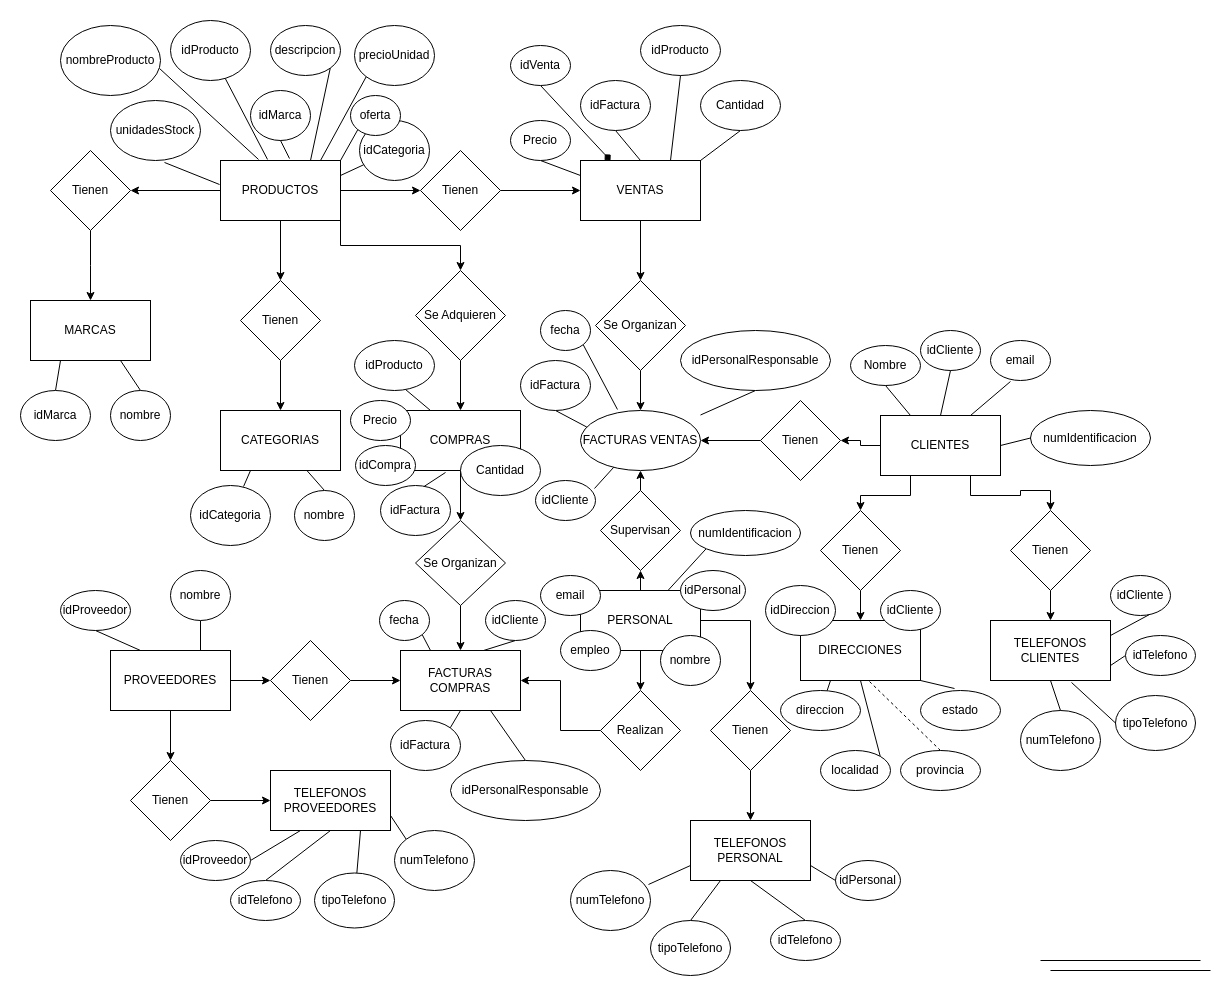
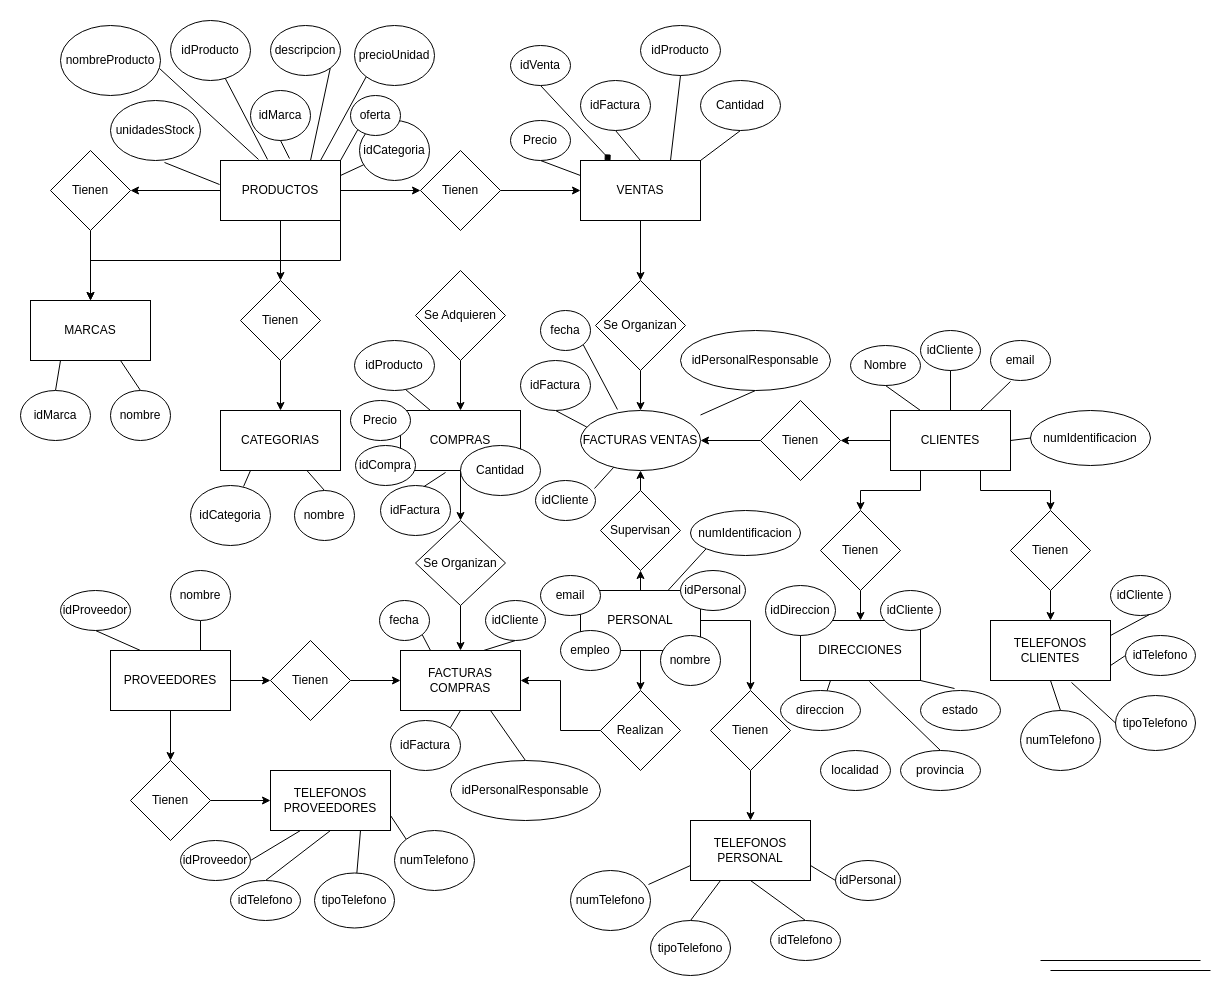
- <mxCell id="5" style="edgeStyle=orthogonalEdgeStyle;rounded=0;orthogonalLoop=1;jettySize=auto;html=1;exitX=1;exitY=1;exitDx=0;exitDy=0;" parent="1" source="6" target="30" edge="1"><mxGeometry relative="1" as="geometry" /></mxCell>
+ <mxCell id="5" style="edgeStyle=orthogonalEdgeStyle;rounded=0;orthogonalLoop=1;jettySize=auto;html=1;exitX=1;exitY=1;exitDx=0;exitDy=0;" parent="1" source="6" target="21" edge="1"><mxGeometry relative="1" as="geometry" /></mxCell>
- <mxCell id="39" value="CLIENTES" style="rounded=0;whiteSpace=wrap;html=1;" parent="1" vertex="1"><mxGeometry x="880" y="415" width="120" height="60" as="geometry" /></mxCell>
+ <mxCell id="39" value="CLIENTES" style="rounded=0;whiteSpace=wrap;html=1;" parent="1" vertex="1"><mxGeometry x="890" y="410" width="120" height="60" as="geometry" /></mxCell>
- <mxCell id="126" value="" style="endArrow=none;html=1;entryX=0.5;entryY=0;entryDx=0;entryDy=0;exitX=0.575;exitY=1.017;exitDx=0;exitDy=0;exitPerimeter=0;dashed=1;" parent="1" source="42" target="134" edge="1"><mxGeometry width="50" height="50" relative="1" as="geometry"><mxPoint x="840" y="670" as="sourcePoint" /><mxPoint x="1000" y="670" as="targetPoint" /></mxGeometry></mxCell>
+ <mxCell id="126" value="" style="endArrow=none;html=1;entryX=0.5;entryY=0;entryDx=0;entryDy=0;exitX=0.575;exitY=1.017;exitDx=0;exitDy=0;exitPerimeter=0;" parent="1" source="42" target="134" edge="1"><mxGeometry width="50" height="50" relative="1" as="geometry"><mxPoint x="840" y="670" as="sourcePoint" /><mxPoint x="1000" y="670" as="targetPoint" /></mxGeometry></mxCell>
- <mxCell id="125" value="" style="endArrow=none;html=1;entryX=0.5;entryY=1;entryDx=0;entryDy=0;exitX=1;exitY=0;exitDx=0;exitDy=0;" parent="1" source="133" target="42" edge="1"><mxGeometry width="50" height="50" relative="1" as="geometry"><mxPoint x="840" y="744.5" as="sourcePoint" /><mxPoint x="1000" y="744.5" as="targetPoint" /></mxGeometry></mxCell>
